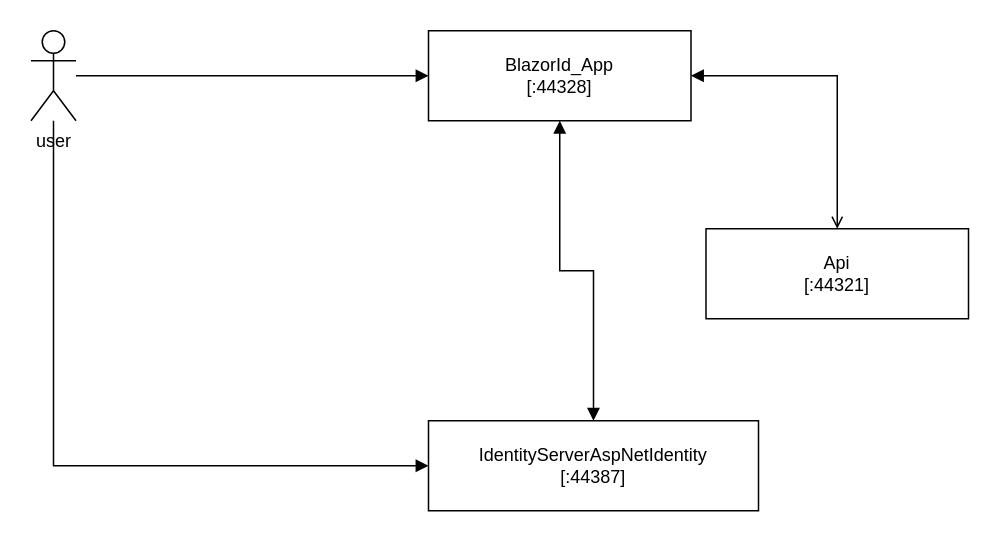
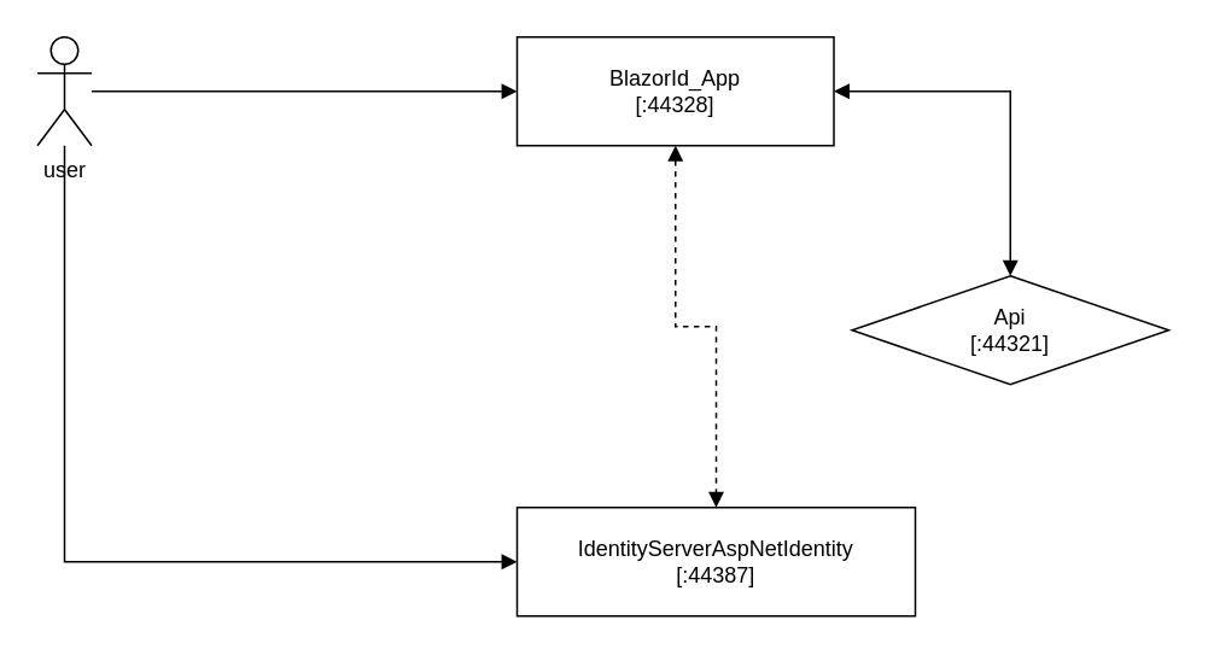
- <mxCell id="5" style="edgeStyle=orthogonalEdgeStyle;rounded=0;orthogonalLoop=1;jettySize=auto;html=1;entryX=0.5;entryY=0;entryDx=0;entryDy=0;endArrow=open;endFill=1;startArrow=block;startFill=1;" edge="1" parent="1" source="7" target="8"><mxGeometry relative="1" as="geometry" /></mxCell>
+ <mxCell id="5" style="edgeStyle=orthogonalEdgeStyle;rounded=0;orthogonalLoop=1;jettySize=auto;html=1;entryX=0.5;entryY=0;entryDx=0;entryDy=0;endArrow=block;endFill=1;startArrow=block;startFill=1;" edge="1" parent="1" source="7" target="8"><mxGeometry relative="1" as="geometry" /></mxCell>
- <mxCell id="6" style="edgeStyle=orthogonalEdgeStyle;rounded=0;orthogonalLoop=1;jettySize=auto;html=1;endArrow=block;endFill=1;startArrow=block;startFill=1;" edge="1" parent="1" source="7" target="9"><mxGeometry relative="1" as="geometry" /></mxCell>
+ <mxCell id="6" style="edgeStyle=orthogonalEdgeStyle;rounded=0;orthogonalLoop=1;jettySize=auto;html=1;endArrow=block;endFill=1;startArrow=block;startFill=1;dashed=1;" edge="1" parent="1" source="7" target="9"><mxGeometry relative="1" as="geometry" /></mxCell>
- <mxCell id="8" value="Api&lt;br&gt;[:44321]" style="rounded=0;whiteSpace=wrap;html=1;" vertex="1" parent="1"><mxGeometry x="470" y="152" width="175" height="60" as="geometry" /></mxCell>
+ <mxCell id="8" value="Api&lt;br&gt;[:44321]" style="rhombus;whiteSpace=wrap;html=1;" vertex="1" parent="1"><mxGeometry x="470" y="152" width="175" height="60" as="geometry" /></mxCell>
